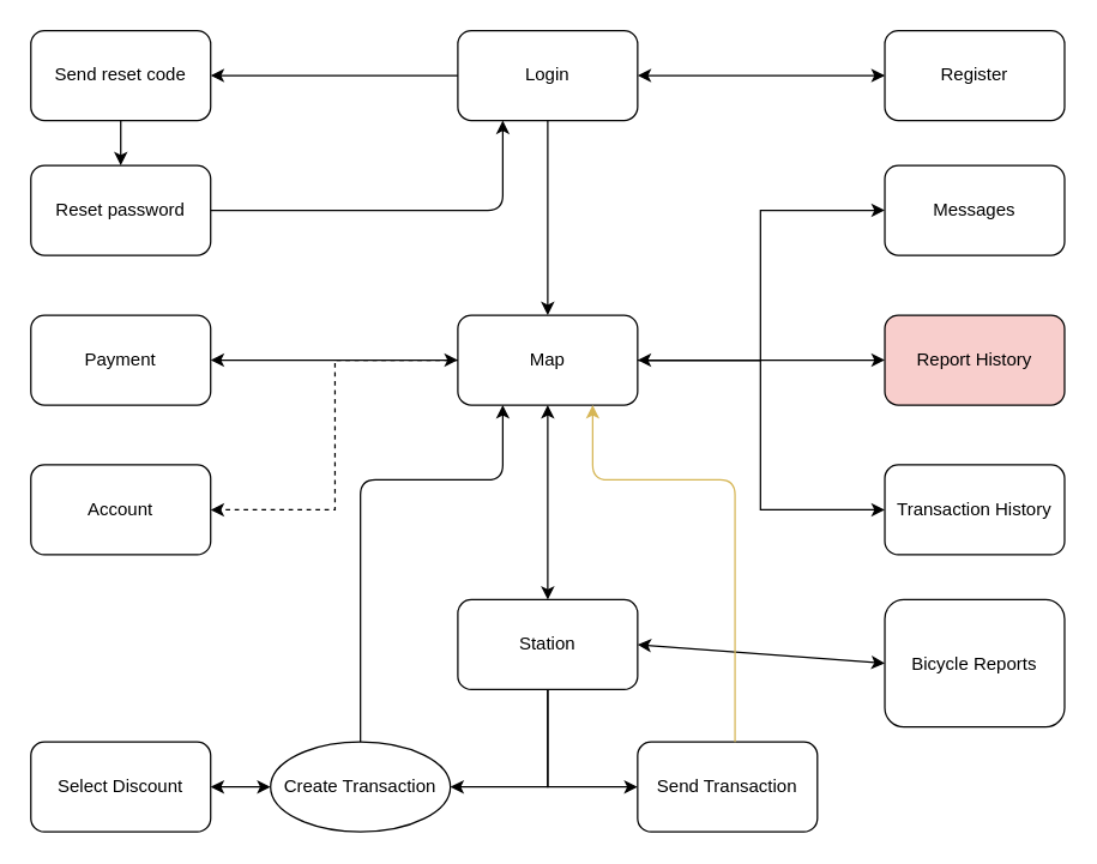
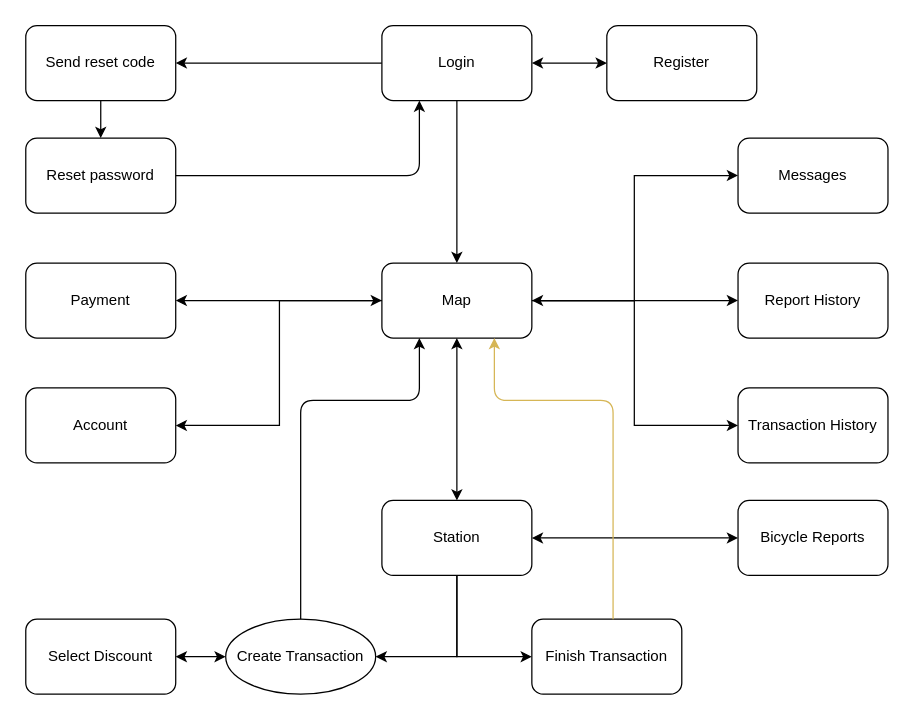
- <mxCell id="6" value="Register" style="rounded=1;whiteSpace=wrap;html=1;" parent="1" vertex="1"><mxGeometry x="590" y="20" width="120" height="60" as="geometry" /></mxCell>
+ <mxCell id="6" value="Register" style="rounded=1;whiteSpace=wrap;html=1;" parent="1" vertex="1"><mxGeometry x="485" y="20" width="120" height="60" as="geometry" /></mxCell>
- <mxCell id="17" value="Report History" style="rounded=1;whiteSpace=wrap;html=1;fillColor=#f8cecc;" vertex="1" parent="1"><mxGeometry x="590" y="210" width="120" height="60" as="geometry" /></mxCell>
+ <mxCell id="17" value="Report History" style="rounded=1;whiteSpace=wrap;html=1;" vertex="1" parent="1"><mxGeometry x="590" y="210" width="120" height="60" as="geometry" /></mxCell>
- <mxCell id="16" style="edgeStyle=orthogonalEdgeStyle;rounded=0;orthogonalLoop=1;jettySize=auto;html=1;entryX=1;entryY=0.5;entryDx=0;entryDy=0;exitX=0;exitY=0.5;exitDx=0;exitDy=0;dashed=1;" edge="1" parent="1" source="8" target="15"><mxGeometry relative="1" as="geometry"><mxPoint x="250" y="190" as="sourcePoint" /><mxPoint x="170" y="350" as="targetPoint" /><Array as="points"><mxPoint x="223" y="240" /><mxPoint x="223" y="340" /></Array></mxGeometry></mxCell>
+ <mxCell id="16" style="edgeStyle=orthogonalEdgeStyle;rounded=0;orthogonalLoop=1;jettySize=auto;html=1;entryX=1;entryY=0.5;entryDx=0;entryDy=0;exitX=0;exitY=0.5;exitDx=0;exitDy=0;" edge="1" parent="1" source="8" target="15"><mxGeometry relative="1" as="geometry"><mxPoint x="250" y="190" as="sourcePoint" /><mxPoint x="170" y="350" as="targetPoint" /><Array as="points"><mxPoint x="223" y="240" /><mxPoint x="223" y="340" /></Array></mxGeometry></mxCell>
- <mxCell id="12" value="Bicycle Reports" style="rounded=1;whiteSpace=wrap;html=1;" parent="1" vertex="1"><mxGeometry x="590" y="400" width="120" height="85" as="geometry" /></mxCell>
+ <mxCell id="12" value="Bicycle Reports" style="rounded=1;whiteSpace=wrap;html=1;" parent="1" vertex="1"><mxGeometry x="590" y="400" width="120" height="60" as="geometry" /></mxCell>
- <mxCell id="20" value="Send Transaction" style="rounded=1;whiteSpace=wrap;html=1;" vertex="1" parent="1"><mxGeometry x="425" y="495" width="120" height="60" as="geometry" /></mxCell>
+ <mxCell id="20" value="Finish Transaction" style="rounded=1;whiteSpace=wrap;html=1;" vertex="1" parent="1"><mxGeometry x="425" y="495" width="120" height="60" as="geometry" /></mxCell>
